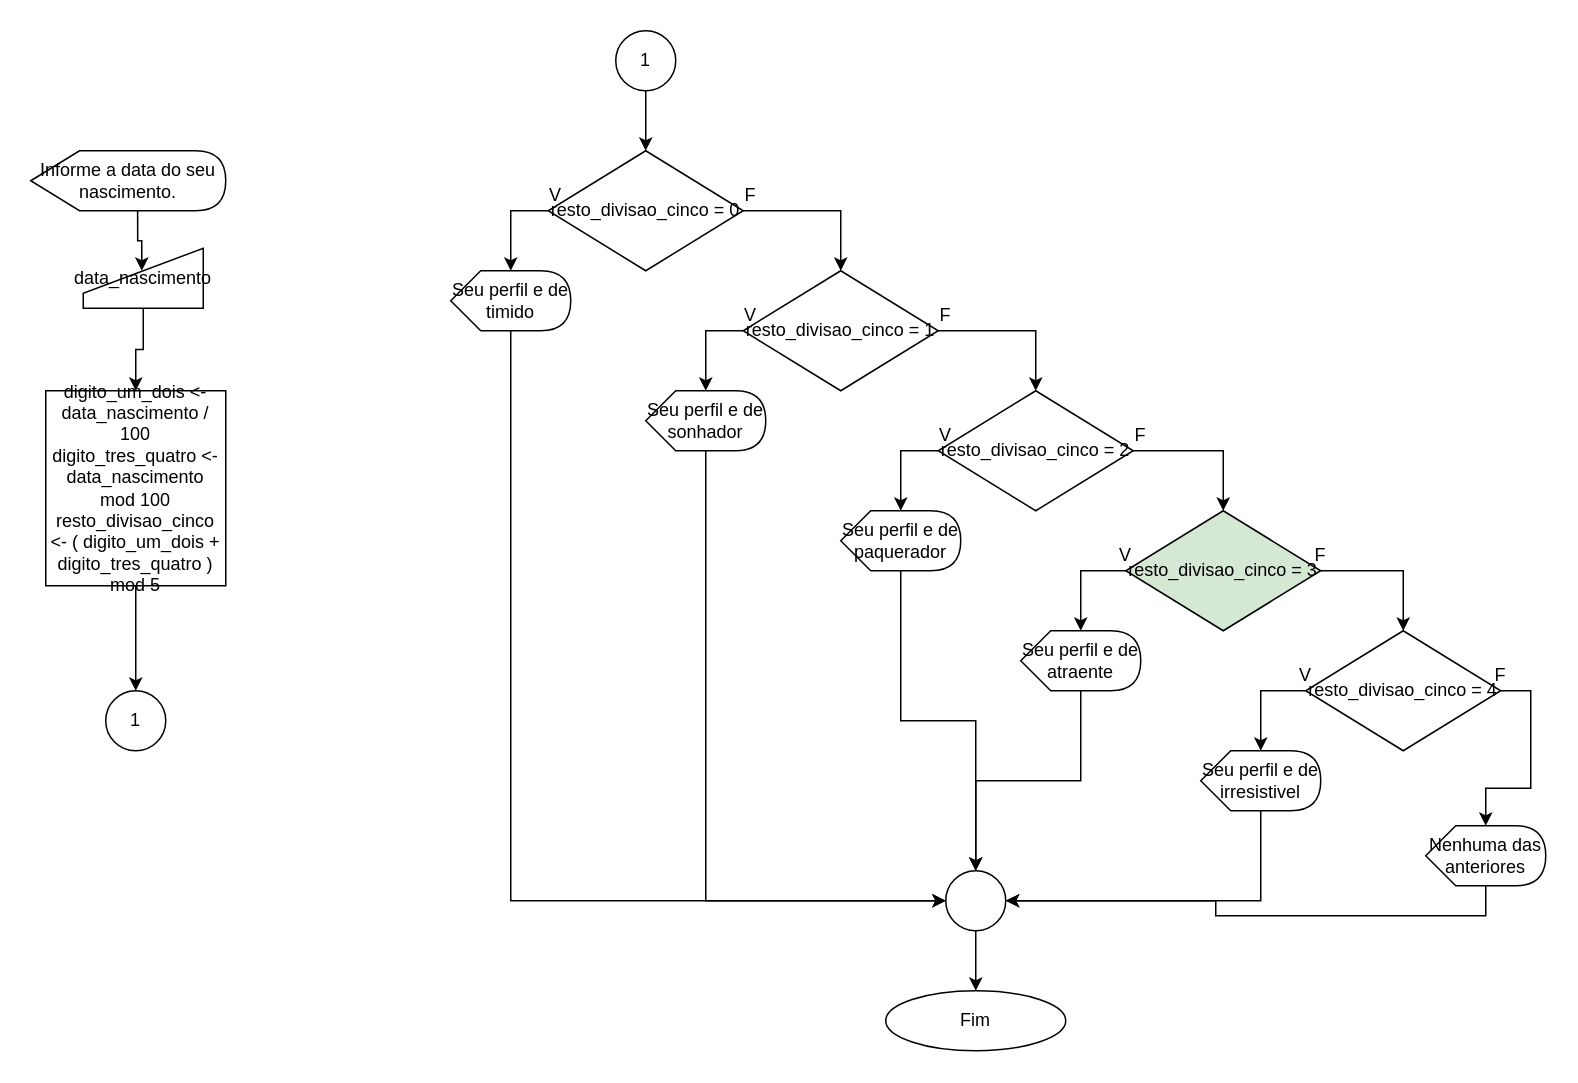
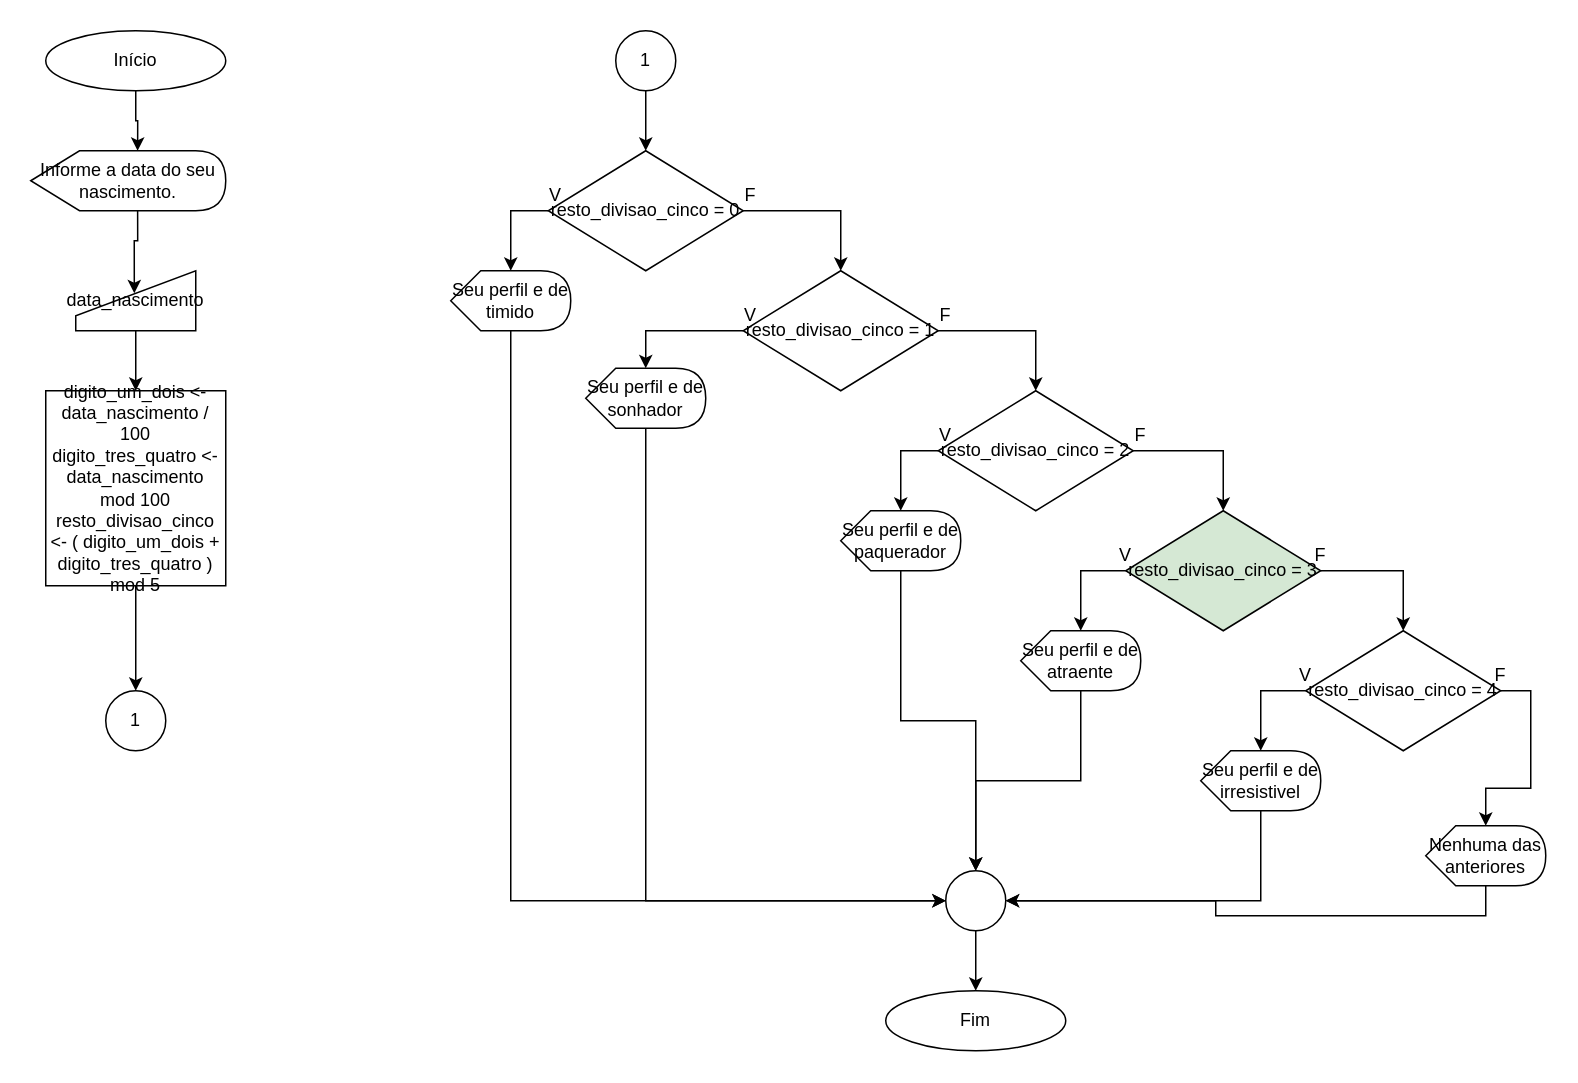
+ <mxCell id="3" value="Início" style="ellipse;whiteSpace=wrap;html=1;" vertex="1" parent="1"><mxGeometry x="30" y="20" width="120" height="40" as="geometry" /></mxCell>
+ <mxCell id="2" style="edgeStyle=orthogonalEdgeStyle;rounded=0;orthogonalLoop=1;jettySize=auto;html=1;exitX=0.5;exitY=1;exitDx=0;exitDy=0;entryX=0;entryY=0;entryDx=71.25;entryDy=0;entryPerimeter=0;" edge="1" parent="1" source="3" target="11"><mxGeometry relative="1" as="geometry" /></mxCell>
- <mxCell id="13" value="data_nascimento" style="shape=manualInput;whiteSpace=wrap;html=1;" vertex="1" parent="1"><mxGeometry x="55" y="165" width="80" height="40" as="geometry" /></mxCell>
+ <mxCell id="13" value="data_nascimento" style="shape=manualInput;whiteSpace=wrap;html=1;" vertex="1" parent="1"><mxGeometry x="50" y="180" width="80" height="40" as="geometry" /></mxCell>
- <mxCell id="25" value="Seu perfil e de sonhador" style="shape=display;whiteSpace=wrap;html=1;" vertex="1" parent="1"><mxGeometry x="430" y="260" width="80" height="40" as="geometry" /></mxCell>
+ <mxCell id="25" value="Seu perfil e de sonhador" style="shape=display;whiteSpace=wrap;html=1;" vertex="1" parent="1"><mxGeometry x="390" y="245" width="80" height="40" as="geometry" /></mxCell>
